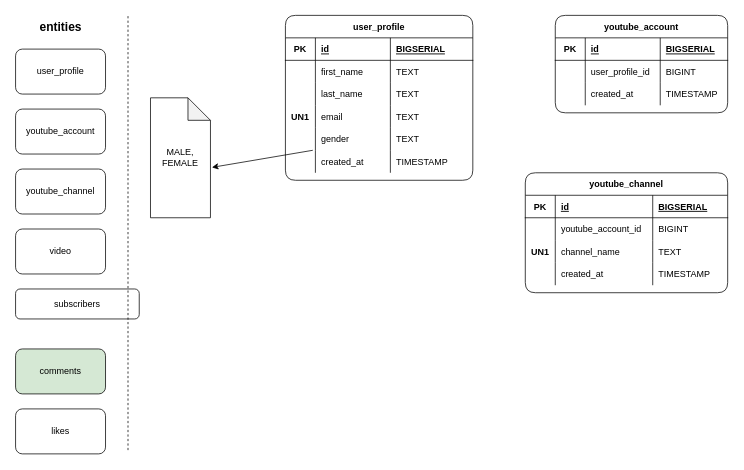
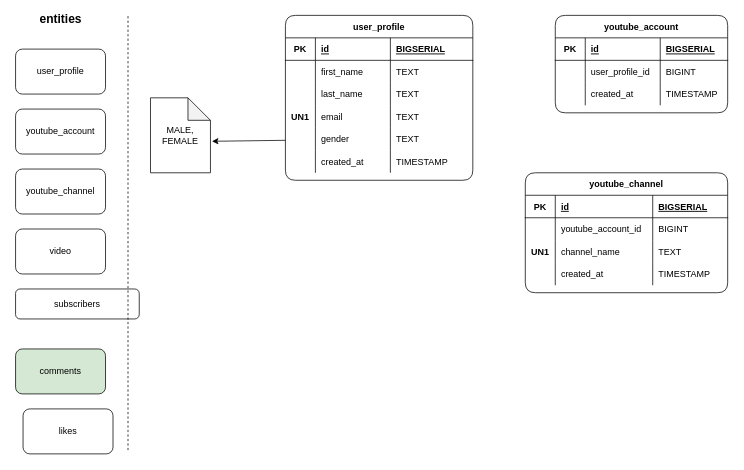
- <mxCell id="37" value="&lt;div style=&quot;font-size: 16px;&quot;&gt;entities&lt;/div&gt;" style="text;html=1;align=center;verticalAlign=middle;resizable=0;points=[];autosize=1;strokeColor=none;fillColor=none;fontSize=16;fontStyle=1" vertex="1" parent="1"><mxGeometry x="40" y="20" width="80" height="30" as="geometry" /></mxCell>
+ <mxCell id="37" value="&lt;div style=&quot;font-size: 16px;&quot;&gt;entities&lt;/div&gt;" style="text;html=1;align=center;verticalAlign=middle;resizable=0;points=[];autosize=1;strokeColor=none;fillColor=none;fontSize=16;fontStyle=1" vertex="1" parent="1"><mxGeometry x="40" y="10" width="80" height="30" as="geometry" /></mxCell>
- <mxCell id="34" value="&lt;div&gt;MALE,&lt;/div&gt;&lt;div&gt;FEMALE&lt;br&gt;&lt;/div&gt;" style="shape=note;whiteSpace=wrap;html=1;backgroundOutline=1;darkOpacity=0.05;rounded=1;" parent="1" vertex="1"><mxGeometry x="200" y="130" width="80" height="160" as="geometry" /></mxCell>
+ <mxCell id="34" value="&lt;div&gt;MALE,&lt;/div&gt;&lt;div&gt;FEMALE&lt;br&gt;&lt;/div&gt;" style="shape=note;whiteSpace=wrap;html=1;backgroundOutline=1;darkOpacity=0.05;rounded=1;" parent="1" vertex="1"><mxGeometry x="200" y="130" width="80" height="100" as="geometry" /></mxCell>
- <mxCell id="8" value="likes" style="rounded=1;whiteSpace=wrap;html=1;" parent="1" vertex="1"><mxGeometry x="20" y="545" width="120" height="60" as="geometry" /></mxCell>
+ <mxCell id="8" value="likes" style="rounded=1;whiteSpace=wrap;html=1;" parent="1" vertex="1"><mxGeometry x="30" y="545" width="120" height="60" as="geometry" /></mxCell>
